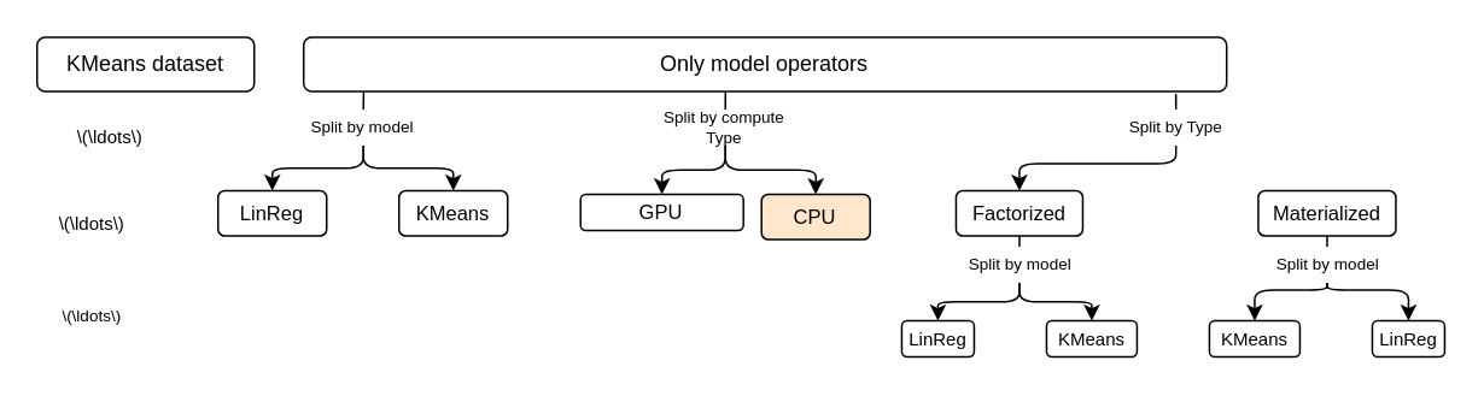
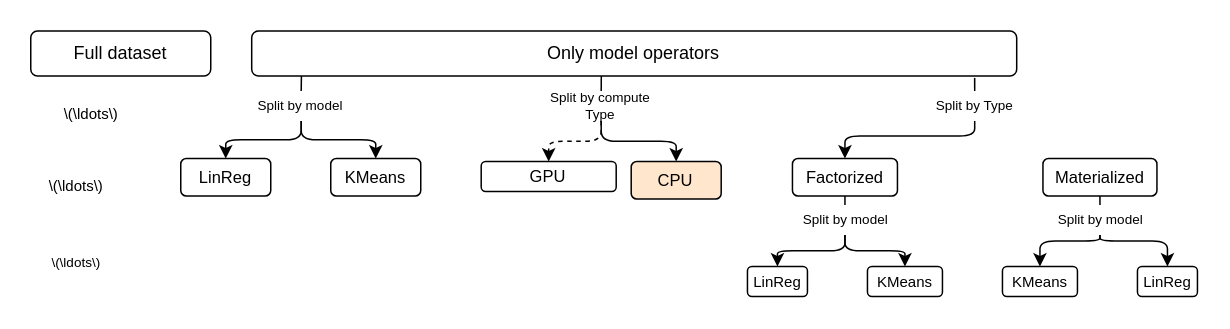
- <mxCell id="2" value="KMeans dataset" style="rounded=1;whiteSpace=wrap;html=1;" vertex="1" parent="1"><mxGeometry x="20" y="20" width="120" height="30" as="geometry" /></mxCell>
+ <mxCell id="2" value="Full dataset" style="rounded=1;whiteSpace=wrap;html=1;" vertex="1" parent="1"><mxGeometry x="20" y="20" width="120" height="30" as="geometry" /></mxCell>
- <mxCell id="17" style="edgeStyle=orthogonalEdgeStyle;html=1;fontSize=9;exitX=0.5;exitY=1;exitDx=0;exitDy=0;entryX=0.5;entryY=0;entryDx=0;entryDy=0;rounded=1;" edge="1" parent="1" target="16" source="32"><mxGeometry relative="1" as="geometry"><mxPoint x="663.72" y="-9.725" as="sourcePoint" /><mxPoint x="621" y="54.75" as="targetPoint" /></mxGeometry></mxCell>
+ <mxCell id="17" style="edgeStyle=orthogonalEdgeStyle;html=1;fontSize=9;exitX=0.5;exitY=1;exitDx=0;exitDy=0;entryX=0.5;entryY=0;entryDx=0;entryDy=0;rounded=1;dashed=1;" edge="1" parent="1" target="16" source="32"><mxGeometry relative="1" as="geometry"><mxPoint x="663.72" y="-9.725" as="sourcePoint" /><mxPoint x="621" y="54.75" as="targetPoint" /></mxGeometry></mxCell>
